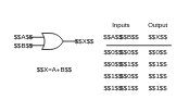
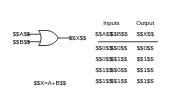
- <mxCell id="24" value="$$X=A+B$$" style="text;html=1;align=center;verticalAlign=middle;resizable=0;points=[];autosize=1;strokeColor=none;fillColor=none;fontSize=8;" parent="1" vertex="1"><mxGeometry x="38" y="75" width="55" height="20" as="geometry" /></mxCell>
+ <mxCell id="24" value="$$X=A+B$$" style="text;html=1;align=center;verticalAlign=middle;resizable=0;points=[];autosize=1;strokeColor=none;fillColor=none;fontSize=8;" parent="1" vertex="1"><mxGeometry x="38" y="100" width="55" height="20" as="geometry" /></mxCell>
